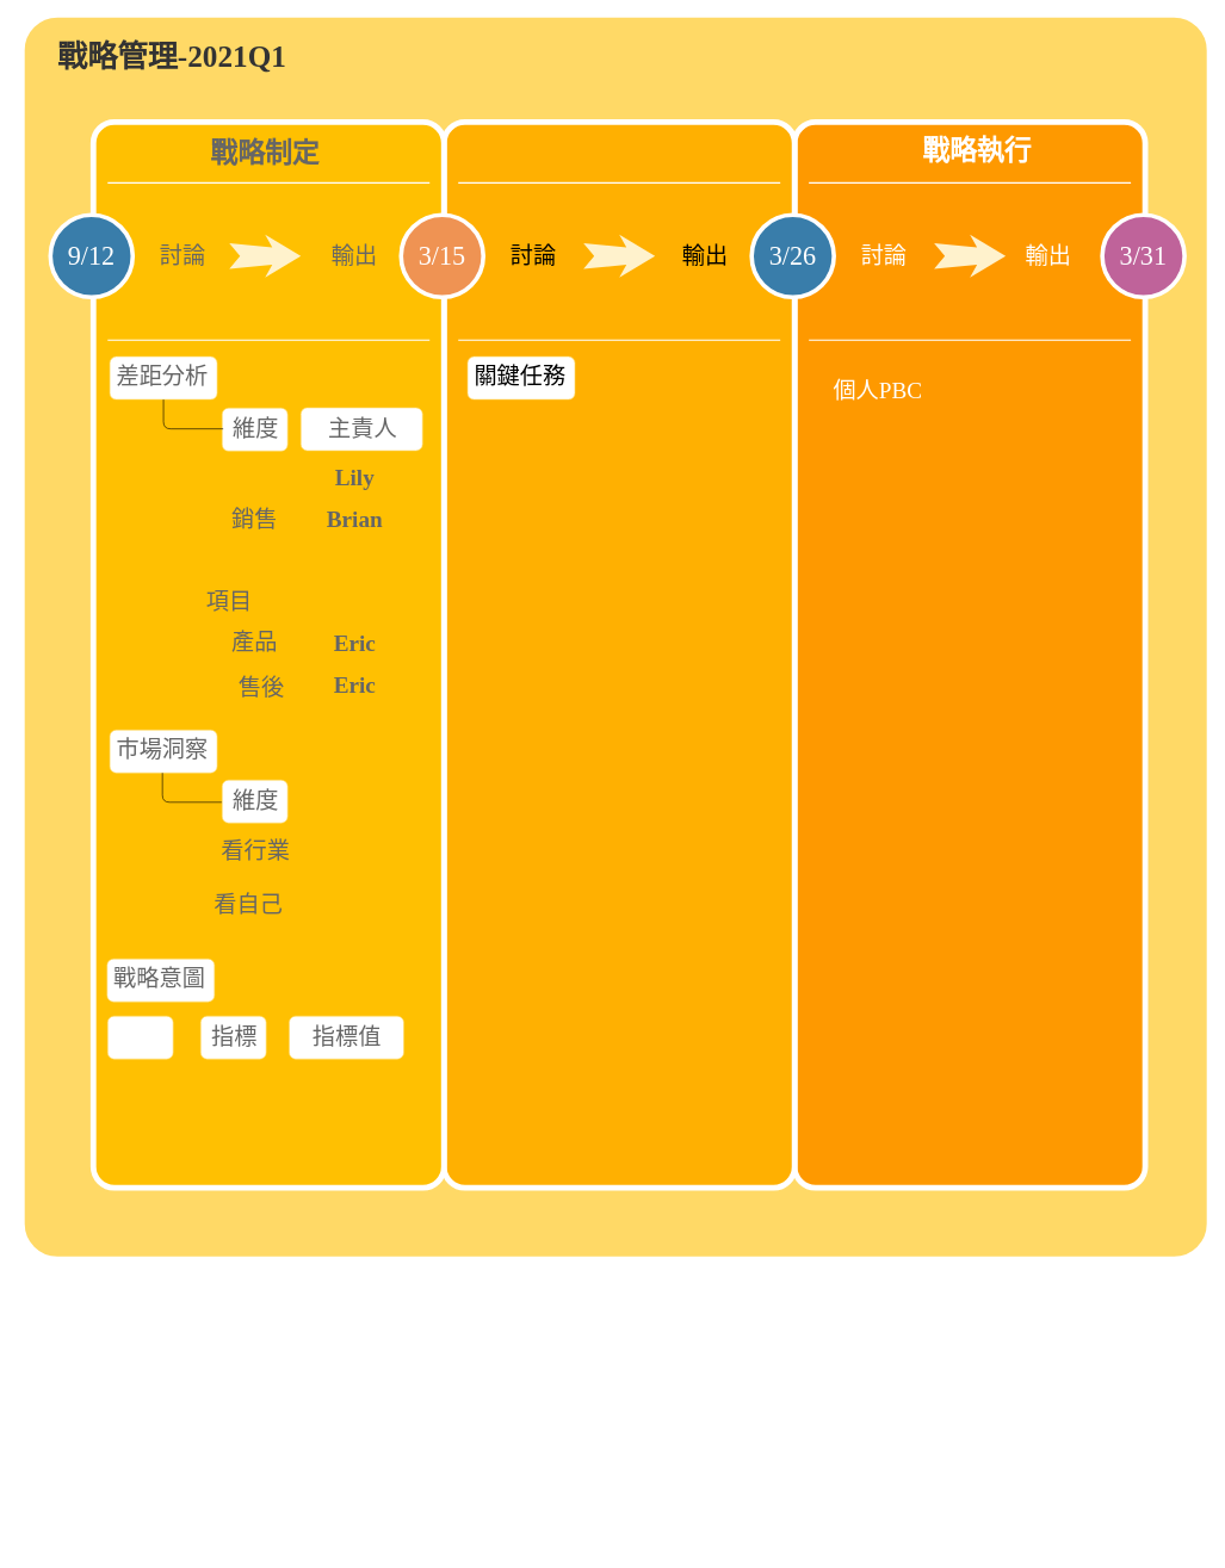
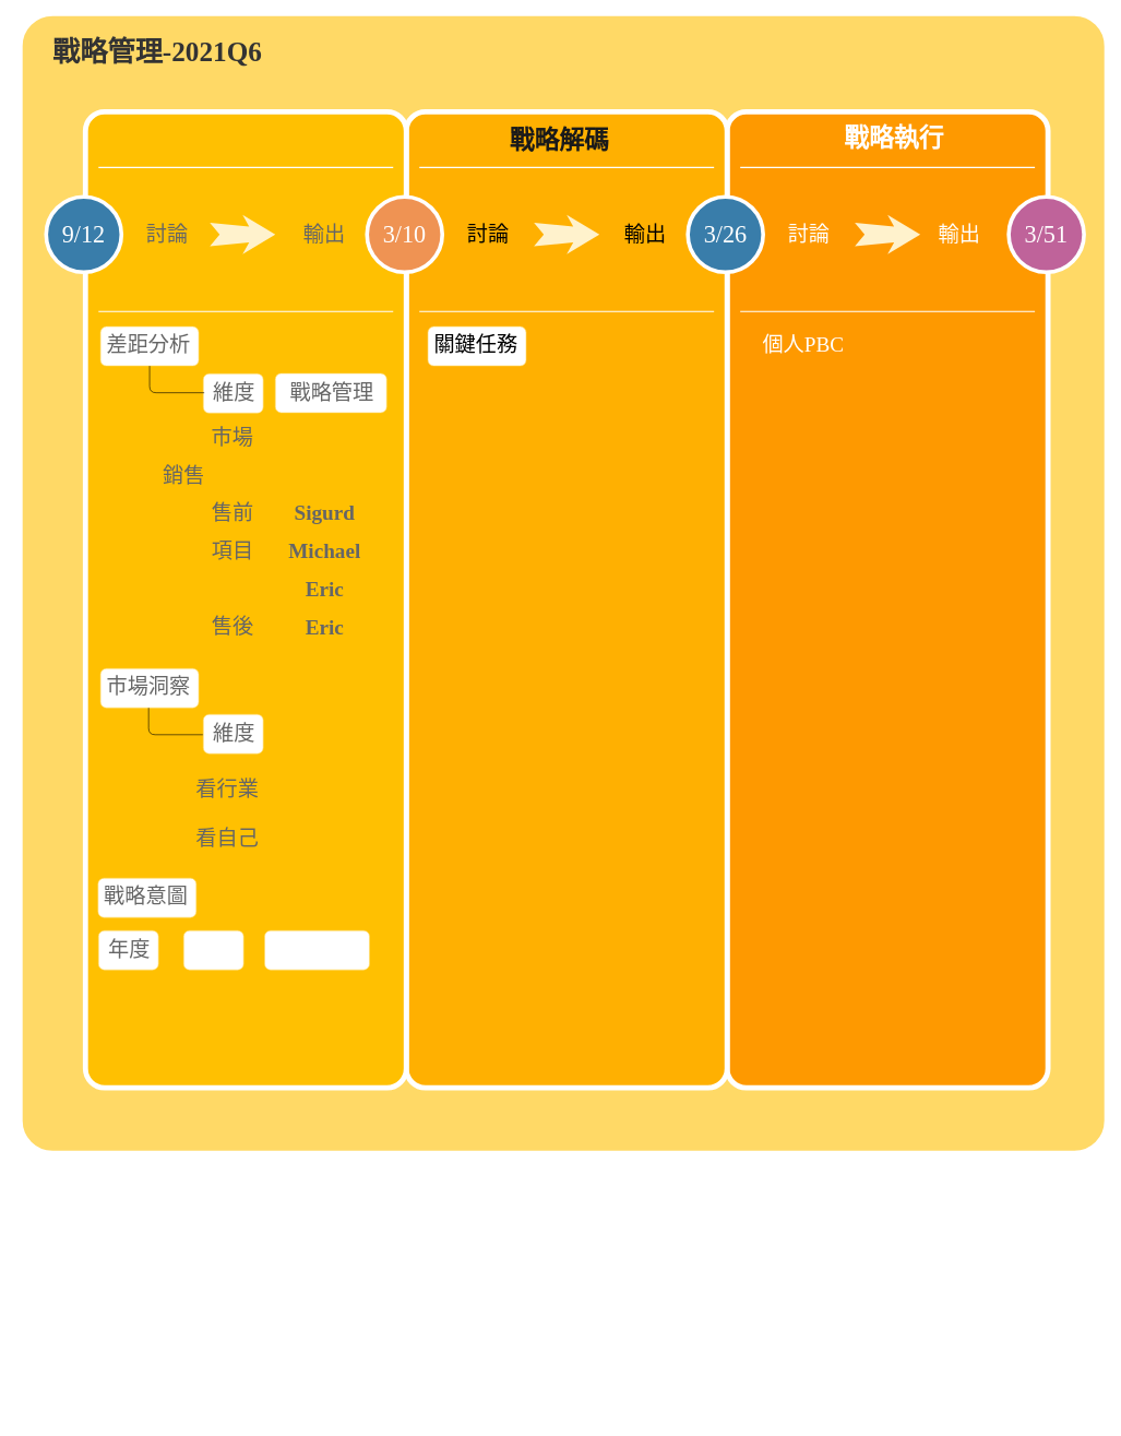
- <mxCell id="3" value="戰略管理-2021Q1" style="text;html=1;strokeColor=none;fillColor=none;align=center;verticalAlign=middle;whiteSpace=wrap;rounded=0;shadow=0;fontSize=42;fontStyle=1;fontFamily=Noto Sans TC;fontSource=https%3A%2F%2Ffonts.googleapis.com%2Fcss%3Ffamily%3DNoto%2BSans%2BTC;fontColor=#333333;" vertex="1" parent="1"><mxGeometry x="20" y="50" width="440" height="60" as="geometry" /></mxCell>
+ <mxCell id="3" value="戰略管理-2021Q6" style="text;html=1;strokeColor=none;fillColor=none;align=center;verticalAlign=middle;whiteSpace=wrap;rounded=0;shadow=0;fontSize=42;fontStyle=1;fontFamily=Noto Sans TC;fontSource=https%3A%2F%2Ffonts.googleapis.com%2Fcss%3Ffamily%3DNoto%2BSans%2BTC;fontColor=#333333;" vertex="1" parent="1"><mxGeometry x="20" y="50" width="440" height="60" as="geometry" /></mxCell>
- <mxCell id="29" value="戰略制定" style="text;html=1;strokeColor=none;fillColor=none;align=center;verticalAlign=middle;whiteSpace=wrap;rounded=0;shadow=0;fontSize=38;fontStyle=1;fontFamily=Noto Sans TC;fontSource=https%3A%2F%2Ffonts.googleapis.com%2Fcss%3Ffamily%3DNoto%2BSans%2BTC;fontColor=#666666;" parent="27" vertex="1"><mxGeometry x="90" y="13" width="280" height="60" as="geometry" /></mxCell>
+ <mxCell id="16" value="&lt;font style=&quot;font-size: 38px&quot; face=&quot;Noto Sans TC&quot; data-font-src=&quot;https://fonts.googleapis.com/css?family=Noto+Sans+TC&quot; color=&quot;#1a1a1a&quot;&gt;戰略解碼&lt;/font&gt;" style="text;html=1;strokeColor=none;fillColor=none;align=center;verticalAlign=middle;whiteSpace=wrap;rounded=0;shadow=0;fontSize=27;fontStyle=1;fontColor=#FFD966;labelBorderColor=none;" parent="14" vertex="1"><mxGeometry x="94" y="13" width="280" height="60" as="geometry" /></mxCell>
- <mxCell id="34" value="&lt;font style=&quot;font-size: 37px&quot; face=&quot;Noto Sans TC&quot; data-font-src=&quot;https://fonts.googleapis.com/css?family=Noto+Sans+TC&quot;&gt;3/15&lt;/font&gt;" style="ellipse;whiteSpace=wrap;html=1;rounded=0;shadow=0;strokeWidth=6;fontSize=14;align=center;fillColor=#EF9353;strokeColor=#FFFFFF;fontColor=#FFFFFF;" parent="27" vertex="1"><mxGeometry x="420" y="130" width="115" height="115" as="geometry" /></mxCell>
+ <mxCell id="34" value="&lt;font style=&quot;font-size: 37px&quot; face=&quot;Noto Sans TC&quot; data-font-src=&quot;https://fonts.googleapis.com/css?family=Noto+Sans+TC&quot;&gt;3/10&lt;/font&gt;" style="ellipse;whiteSpace=wrap;html=1;rounded=0;shadow=0;strokeWidth=6;fontSize=14;align=center;fillColor=#EF9353;strokeColor=#FFFFFF;fontColor=#FFFFFF;" parent="27" vertex="1"><mxGeometry x="420" y="130" width="115" height="115" as="geometry" /></mxCell>
- <mxCell id="10" value="&lt;font face=&quot;Noto Sans TC&quot; data-font-src=&quot;https://fonts.googleapis.com/css?family=Noto+Sans+TC&quot; style=&quot;font-size: 37px&quot;&gt;3/31&lt;/font&gt;" style="ellipse;whiteSpace=wrap;html=1;rounded=0;shadow=0;strokeWidth=6;fontSize=14;align=center;fillColor=#BF639A;strokeColor=#FFFFFF;fontColor=#FFFFFF;" parent="4" vertex="1"><mxGeometry x="430" y="130" width="115" height="115" as="geometry" /></mxCell>
+ <mxCell id="10" value="&lt;font face=&quot;Noto Sans TC&quot; data-font-src=&quot;https://fonts.googleapis.com/css?family=Noto+Sans+TC&quot; style=&quot;font-size: 37px&quot;&gt;3/51&lt;/font&gt;" style="ellipse;whiteSpace=wrap;html=1;rounded=0;shadow=0;strokeWidth=6;fontSize=14;align=center;fillColor=#BF639A;strokeColor=#FFFFFF;fontColor=#FFFFFF;" parent="4" vertex="1"><mxGeometry x="430" y="130" width="115" height="115" as="geometry" /></mxCell>
- <mxCell id="13" value="&lt;span&gt;&lt;font face=&quot;Noto Sans TC&quot; data-font-src=&quot;https://fonts.googleapis.com/css?family=Noto+Sans+TC&quot; style=&quot;font-size: 32px&quot;&gt;個人PBC&lt;/font&gt;&lt;/span&gt;" style="text;html=1;strokeColor=none;fillColor=none;align=center;verticalAlign=middle;whiteSpace=wrap;rounded=0;shadow=0;fontSize=14;fontColor=#FFFFFF;" vertex="1" parent="4"><mxGeometry x="30" y="350" width="173" height="50" as="geometry" /></mxCell>
+ <mxCell id="13" value="&lt;span&gt;&lt;font face=&quot;Noto Sans TC&quot; data-font-src=&quot;https://fonts.googleapis.com/css?family=Noto+Sans+TC&quot; style=&quot;font-size: 32px&quot;&gt;個人PBC&lt;/font&gt;&lt;/span&gt;" style="text;html=1;strokeColor=none;fillColor=none;align=center;verticalAlign=middle;whiteSpace=wrap;rounded=0;shadow=0;fontSize=14;fontColor=#FFFFFF;" vertex="1" parent="4"><mxGeometry x="30" y="330" width="173" height="50" as="geometry" /></mxCell>
- <mxCell id="47" value="&lt;span&gt;&lt;font face=&quot;Noto Sans TC&quot; data-font-src=&quot;https://fonts.googleapis.com/css?family=Noto+Sans+TC&quot; style=&quot;font-size: 32px&quot;&gt;主責人&lt;/font&gt;&lt;/span&gt;" style="text;html=1;strokeColor=none;fillColor=none;align=center;verticalAlign=middle;whiteSpace=wrap;rounded=0;shadow=0;fontSize=14;fontColor=#666666;" vertex="1" parent="45"><mxGeometry x="1.5" y="4" width="168.5" height="50" as="geometry" /></mxCell>
+ <mxCell id="47" value="&lt;span&gt;&lt;font face=&quot;Noto Sans TC&quot; data-font-src=&quot;https://fonts.googleapis.com/css?family=Noto+Sans+TC&quot; style=&quot;font-size: 32px&quot;&gt;戰略管理&lt;/font&gt;&lt;/span&gt;" style="text;html=1;strokeColor=none;fillColor=none;align=center;verticalAlign=middle;whiteSpace=wrap;rounded=0;shadow=0;fontSize=14;fontColor=#666666;" vertex="1" parent="45"><mxGeometry x="1.5" y="4" width="168.5" height="50" as="geometry" /></mxCell>
+ <mxCell id="64" value="&lt;span&gt;&lt;font face=&quot;Noto Sans TC&quot; data-font-src=&quot;https://fonts.googleapis.com/css?family=Noto+Sans+TC&quot; style=&quot;font-size: 32px&quot;&gt;市場&lt;/font&gt;&lt;/span&gt;" style="text;html=1;strokeColor=none;fillColor=none;align=center;verticalAlign=middle;whiteSpace=wrap;rounded=0;shadow=0;fontSize=14;fontColor=#666666;" vertex="1" parent="27"><mxGeometry x="169.25" y="472" width="90.75" height="50" as="geometry" /></mxCell>
- <mxCell id="65" value="&lt;font face=&quot;Noto Sans TC&quot;&gt;&lt;span style=&quot;font-size: 32px&quot;&gt;&lt;b&gt;Lily&lt;/b&gt;&lt;/span&gt;&lt;/font&gt;" style="text;html=1;strokeColor=none;fillColor=none;align=center;verticalAlign=middle;whiteSpace=wrap;rounded=0;shadow=0;fontSize=14;fontColor=#666666;" vertex="1" parent="27"><mxGeometry x="309.63" y="472" width="90.75" height="50" as="geometry" /></mxCell>
- <mxCell id="38" value="&lt;span&gt;&lt;font face=&quot;Noto Sans TC&quot; data-font-src=&quot;https://fonts.googleapis.com/css?family=Noto+Sans+TC&quot; style=&quot;font-size: 32px&quot;&gt;銷售&lt;/font&gt;&lt;/span&gt;" style="text;html=1;strokeColor=none;fillColor=none;align=center;verticalAlign=middle;whiteSpace=wrap;rounded=0;shadow=0;fontSize=14;fontColor=#666666;" vertex="1" parent="27"><mxGeometry x="170" y="530" width="90.75" height="50" as="geometry" /></mxCell>
+ <mxCell id="38" value="&lt;span&gt;&lt;font face=&quot;Noto Sans TC&quot; data-font-src=&quot;https://fonts.googleapis.com/css?family=Noto+Sans+TC&quot; style=&quot;font-size: 32px&quot;&gt;銷售&lt;/font&gt;&lt;/span&gt;" style="text;html=1;strokeColor=none;fillColor=none;align=center;verticalAlign=middle;whiteSpace=wrap;rounded=0;shadow=0;fontSize=14;fontColor=#666666;" vertex="1" parent="27"><mxGeometry x="95" y="530" width="90.75" height="50" as="geometry" /></mxCell>
- <mxCell id="55" value="&lt;font face=&quot;Noto Sans TC&quot;&gt;&lt;span style=&quot;font-size: 32px&quot;&gt;&lt;b&gt;Brian&lt;/b&gt;&lt;/span&gt;&lt;/font&gt;" style="text;html=1;strokeColor=none;fillColor=none;align=center;verticalAlign=middle;whiteSpace=wrap;rounded=0;shadow=0;fontSize=14;fontColor=#666666;" vertex="1" parent="27"><mxGeometry x="309.63" y="530" width="90.75" height="50" as="geometry" /></mxCell>
+ <mxCell id="39" value="&lt;span&gt;&lt;font face=&quot;Noto Sans TC&quot; data-font-src=&quot;https://fonts.googleapis.com/css?family=Noto+Sans+TC&quot; style=&quot;font-size: 32px&quot;&gt;售前&lt;/font&gt;&lt;/span&gt;" style="text;html=1;strokeColor=none;fillColor=none;align=center;verticalAlign=middle;whiteSpace=wrap;rounded=0;shadow=0;fontSize=14;fontColor=#666666;" vertex="1" parent="27"><mxGeometry x="170" y="587" width="90" height="52" as="geometry" /></mxCell>
+ <mxCell id="56" value="&lt;font face=&quot;Noto Sans TC&quot;&gt;&lt;span style=&quot;font-size: 32px&quot;&gt;&lt;b&gt;Sigurd&lt;/b&gt;&lt;/span&gt;&lt;/font&gt;" style="text;html=1;strokeColor=none;fillColor=none;align=center;verticalAlign=middle;whiteSpace=wrap;rounded=0;shadow=0;fontSize=14;fontColor=#666666;" vertex="1" parent="27"><mxGeometry x="309.63" y="588" width="90.75" height="50" as="geometry" /></mxCell>
- <mxCell id="40" value="&lt;span&gt;&lt;font face=&quot;Noto Sans TC&quot; data-font-src=&quot;https://fonts.googleapis.com/css?family=Noto+Sans+TC&quot; style=&quot;font-size: 32px&quot;&gt;項目&lt;/font&gt;&lt;/span&gt;" style="text;html=1;strokeColor=none;fillColor=none;align=center;verticalAlign=middle;whiteSpace=wrap;rounded=0;shadow=0;fontSize=14;fontColor=#666666;" vertex="1" parent="27"><mxGeometry x="135" y="645" width="90" height="52" as="geometry" /></mxCell>
+ <mxCell id="40" value="&lt;span&gt;&lt;font face=&quot;Noto Sans TC&quot; data-font-src=&quot;https://fonts.googleapis.com/css?family=Noto+Sans+TC&quot; style=&quot;font-size: 32px&quot;&gt;項目&lt;/font&gt;&lt;/span&gt;" style="text;html=1;strokeColor=none;fillColor=none;align=center;verticalAlign=middle;whiteSpace=wrap;rounded=0;shadow=0;fontSize=14;fontColor=#666666;" vertex="1" parent="27"><mxGeometry x="170" y="645" width="90" height="52" as="geometry" /></mxCell>
+ <mxCell id="57" value="&lt;font face=&quot;Noto Sans TC&quot;&gt;&lt;span style=&quot;font-size: 32px&quot;&gt;&lt;b&gt;Michael&lt;/b&gt;&lt;/span&gt;&lt;/font&gt;" style="text;html=1;strokeColor=none;fillColor=none;align=center;verticalAlign=middle;whiteSpace=wrap;rounded=0;shadow=0;fontSize=14;fontColor=#666666;" vertex="1" parent="27"><mxGeometry x="309.63" y="646" width="90.75" height="50" as="geometry" /></mxCell>
- <mxCell id="36" value="&lt;span&gt;&lt;font face=&quot;Noto Sans TC&quot; data-font-src=&quot;https://fonts.googleapis.com/css?family=Noto+Sans+TC&quot; style=&quot;font-size: 32px&quot;&gt;產品&lt;/font&gt;&lt;/span&gt;" style="text;html=1;strokeColor=none;fillColor=none;align=center;verticalAlign=middle;whiteSpace=wrap;rounded=0;shadow=0;fontSize=14;fontColor=#666666;" vertex="1" parent="27"><mxGeometry x="170" y="703" width="90.75" height="50" as="geometry" /></mxCell>
- <mxCell id="41" value="&lt;span&gt;&lt;font face=&quot;Noto Sans TC&quot; data-font-src=&quot;https://fonts.googleapis.com/css?family=Noto+Sans+TC&quot; style=&quot;font-size: 32px&quot;&gt;售後&lt;/font&gt;&lt;/span&gt;" style="text;html=1;strokeColor=none;fillColor=none;align=center;verticalAlign=middle;whiteSpace=wrap;rounded=0;shadow=0;fontSize=14;fontColor=#666666;" vertex="1" parent="27"><mxGeometry x="180" y="765" width="90" height="52" as="geometry" /></mxCell>
+ <mxCell id="41" value="&lt;span&gt;&lt;font face=&quot;Noto Sans TC&quot; data-font-src=&quot;https://fonts.googleapis.com/css?family=Noto+Sans+TC&quot; style=&quot;font-size: 32px&quot;&gt;售後&lt;/font&gt;&lt;/span&gt;" style="text;html=1;strokeColor=none;fillColor=none;align=center;verticalAlign=middle;whiteSpace=wrap;rounded=0;shadow=0;fontSize=14;fontColor=#666666;" vertex="1" parent="27"><mxGeometry x="170" y="760" width="90" height="52" as="geometry" /></mxCell>
- <mxCell id="66" value="&lt;span&gt;&lt;font face=&quot;Noto Sans TC&quot; data-font-src=&quot;https://fonts.googleapis.com/css?family=Noto+Sans+TC&quot; style=&quot;font-size: 32px&quot;&gt;看行業&lt;/font&gt;&lt;/span&gt;" style="text;html=1;strokeColor=none;fillColor=none;align=center;verticalAlign=middle;whiteSpace=wrap;rounded=0;shadow=0;fontSize=14;fontColor=#666666;" vertex="1" parent="27"><mxGeometry x="160" y="995" width="113.75" height="50" as="geometry" /></mxCell>
+ <mxCell id="66" value="&lt;span&gt;&lt;font face=&quot;Noto Sans TC&quot; data-font-src=&quot;https://fonts.googleapis.com/css?family=Noto+Sans+TC&quot; style=&quot;font-size: 32px&quot;&gt;看行業&lt;/font&gt;&lt;/span&gt;" style="text;html=1;strokeColor=none;fillColor=none;align=center;verticalAlign=middle;whiteSpace=wrap;rounded=0;shadow=0;fontSize=14;fontColor=#666666;" vertex="1" parent="27"><mxGeometry x="150" y="1010" width="113.75" height="50" as="geometry" /></mxCell>
- <mxCell id="67" value="&lt;span&gt;&lt;font face=&quot;Noto Sans TC&quot; data-font-src=&quot;https://fonts.googleapis.com/css?family=Noto+Sans+TC&quot; style=&quot;font-size: 32px&quot;&gt;看自己&lt;/font&gt;&lt;/span&gt;" style="text;html=1;strokeColor=none;fillColor=none;align=center;verticalAlign=middle;whiteSpace=wrap;rounded=0;shadow=0;fontSize=14;fontColor=#666666;" vertex="1" parent="27"><mxGeometry x="150" y="1070" width="113.75" height="50" as="geometry" /></mxCell>
+ <mxCell id="67" value="&lt;span&gt;&lt;font face=&quot;Noto Sans TC&quot; data-font-src=&quot;https://fonts.googleapis.com/css?family=Noto+Sans+TC&quot; style=&quot;font-size: 32px&quot;&gt;看自己&lt;/font&gt;&lt;/span&gt;" style="text;html=1;strokeColor=none;fillColor=none;align=center;verticalAlign=middle;whiteSpace=wrap;rounded=0;shadow=0;fontSize=14;fontColor=#666666;" vertex="1" parent="27"><mxGeometry x="150" y="1085" width="113.75" height="50" as="geometry" /></mxCell>
+ <mxCell id="73" value="&lt;span&gt;&lt;font face=&quot;Noto Sans TC&quot; data-font-src=&quot;https://fonts.googleapis.com/css?family=Noto+Sans+TC&quot; style=&quot;font-size: 32px&quot;&gt;年度&lt;/font&gt;&lt;/span&gt;" style="text;html=1;strokeColor=none;fillColor=none;align=center;verticalAlign=middle;whiteSpace=wrap;rounded=0;shadow=0;fontSize=14;fontColor=#666666;" vertex="1" parent="71"><mxGeometry x="1.5" y="4" width="90" height="50" as="geometry" /></mxCell>
- <mxCell id="79" value="&lt;span&gt;&lt;font face=&quot;Noto Sans TC&quot; data-font-src=&quot;https://fonts.googleapis.com/css?family=Noto+Sans+TC&quot; style=&quot;font-size: 32px&quot;&gt;指標&lt;/font&gt;&lt;/span&gt;" style="text;html=1;strokeColor=none;fillColor=none;align=center;verticalAlign=middle;whiteSpace=wrap;rounded=0;shadow=0;fontSize=14;fontColor=#666666;" vertex="1" parent="77"><mxGeometry x="1.5" y="4" width="90" height="50" as="geometry" /></mxCell>
- <mxCell id="76" value="&lt;span&gt;&lt;font face=&quot;Noto Sans TC&quot; data-font-src=&quot;https://fonts.googleapis.com/css?family=Noto+Sans+TC&quot; style=&quot;font-size: 32px&quot;&gt;指標值&lt;/font&gt;&lt;/span&gt;" style="text;html=1;strokeColor=none;fillColor=none;align=center;verticalAlign=middle;whiteSpace=wrap;rounded=0;shadow=0;fontSize=14;fontColor=#666666;" vertex="1" parent="74"><mxGeometry x="2.623" y="4" width="157.377" height="50" as="geometry" /></mxCell>
